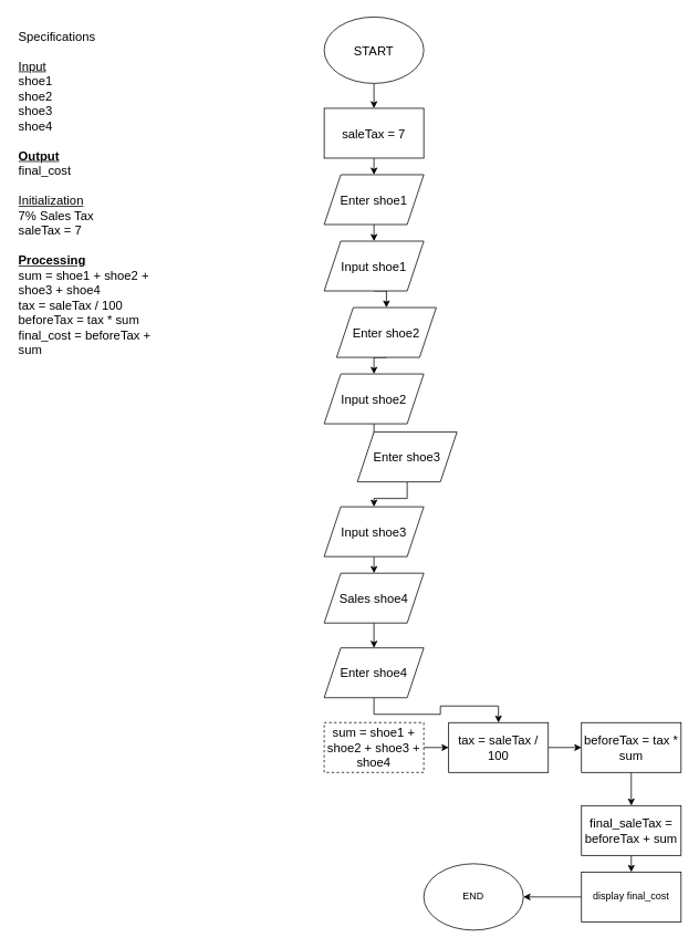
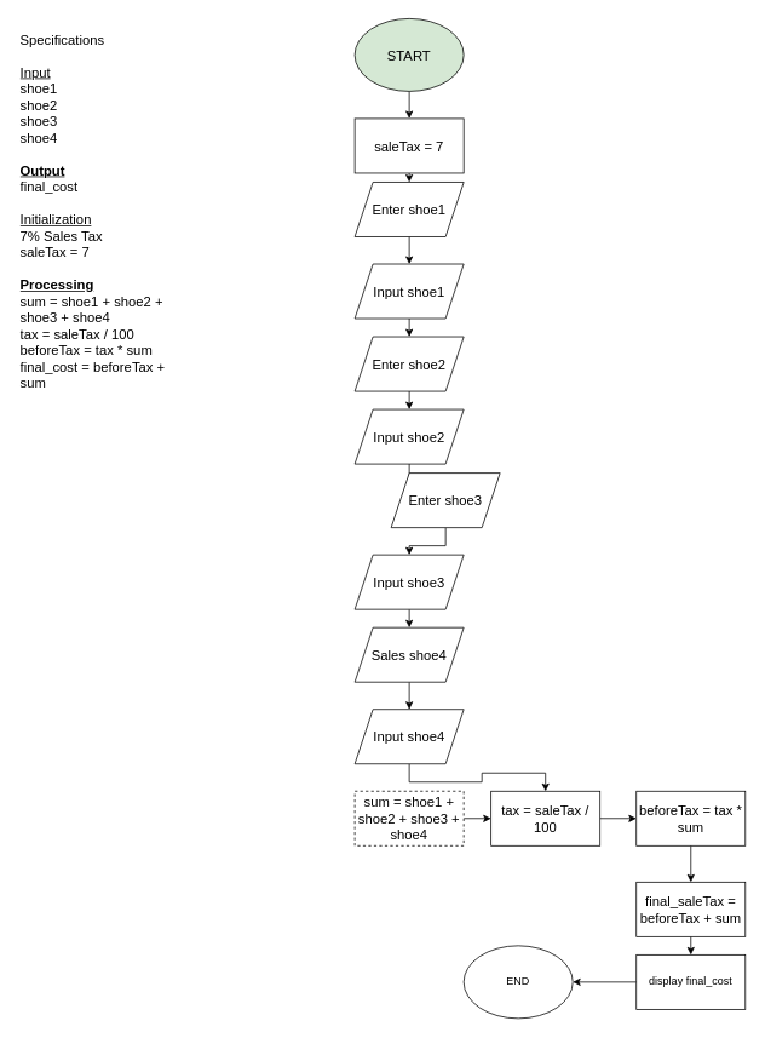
- <mxCell id="4" value="START" style="ellipse;whiteSpace=wrap;html=1;fontSize=15;" vertex="1" parent="1"><mxGeometry x="390" width="120" height="80" as="geometry" y="20" /></mxCell>
+ <mxCell id="4" value="START" style="ellipse;whiteSpace=wrap;html=1;fontSize=15;fillColor=#d5e8d4;" vertex="1" parent="1"><mxGeometry x="390" width="120" height="80" as="geometry" y="20" /></mxCell>
- <mxCell id="8" value="Enter shoe1" style="shape=parallelogram;perimeter=parallelogramPerimeter;whiteSpace=wrap;html=1;fixedSize=1;fontSize=15;" vertex="1" parent="1"><mxGeometry x="390" y="210" width="120" height="60" as="geometry" /></mxCell>
+ <mxCell id="8" value="Enter shoe1" style="shape=parallelogram;perimeter=parallelogramPerimeter;whiteSpace=wrap;html=1;fixedSize=1;fontSize=15;" vertex="1" parent="1"><mxGeometry x="390" y="200" width="120" height="60" as="geometry" /></mxCell>
- <mxCell id="12" value="Enter shoe2" style="shape=parallelogram;perimeter=parallelogramPerimeter;whiteSpace=wrap;html=1;fixedSize=1;fontSize=15;" vertex="1" parent="1"><mxGeometry x="405" y="370" width="120" height="60" as="geometry" /></mxCell>
+ <mxCell id="12" value="Enter shoe2" style="shape=parallelogram;perimeter=parallelogramPerimeter;whiteSpace=wrap;html=1;fixedSize=1;fontSize=15;" vertex="1" parent="1"><mxGeometry x="390" y="370" width="120" height="60" as="geometry" /></mxCell>
- <mxCell id="22" value="Enter shoe4" style="shape=parallelogram;perimeter=parallelogramPerimeter;whiteSpace=wrap;html=1;fixedSize=1;fontSize=15;" vertex="1" parent="1"><mxGeometry x="390" y="780" width="120" height="60" as="geometry" /></mxCell>
+ <mxCell id="22" value="Input shoe4" style="shape=parallelogram;perimeter=parallelogramPerimeter;whiteSpace=wrap;html=1;fixedSize=1;fontSize=15;" vertex="1" parent="1"><mxGeometry x="390" y="780" width="120" height="60" as="geometry" /></mxCell>
